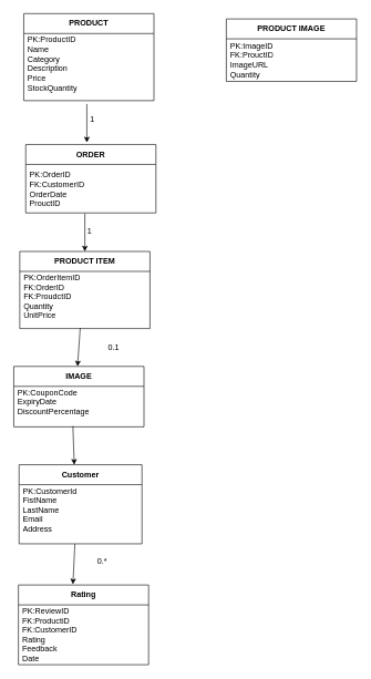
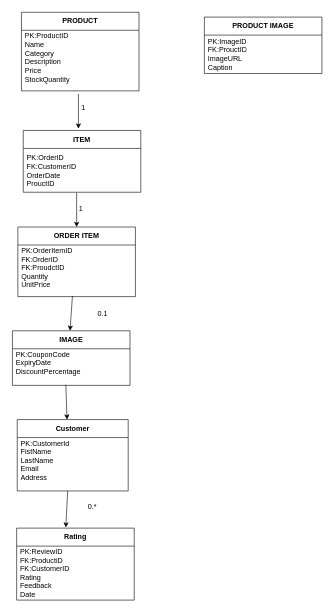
- <mxCell id="5" value="PK:ImageID&lt;div&gt;FK:ProuctID&lt;/div&gt;&lt;div&gt;ImageURL&lt;/div&gt;&lt;div&gt;Quantity&lt;/div&gt;" style="text;strokeColor=none;fillColor=none;align=left;verticalAlign=middle;spacingLeft=4;spacingRight=4;overflow=hidden;points=[[0,0.5],[1,0.5]];portConstraint=eastwest;rotatable=0;whiteSpace=wrap;html=1;" vertex="1" parent="4"><mxGeometry y="30" width="196" height="64" as="geometry" /></mxCell>
+ <mxCell id="5" value="PK:ImageID&lt;div&gt;FK:ProuctID&lt;/div&gt;&lt;div&gt;ImageURL&lt;/div&gt;&lt;div&gt;Caption&lt;/div&gt;" style="text;strokeColor=none;fillColor=none;align=left;verticalAlign=middle;spacingLeft=4;spacingRight=4;overflow=hidden;points=[[0,0.5],[1,0.5]];portConstraint=eastwest;rotatable=0;whiteSpace=wrap;html=1;" vertex="1" parent="4"><mxGeometry y="30" width="196" height="64" as="geometry" /></mxCell>
- <mxCell id="6" value="&lt;b&gt;ORDER&lt;/b&gt;" style="swimlane;fontStyle=0;childLayout=stackLayout;horizontal=1;startSize=30;horizontalStack=0;resizeParent=1;resizeParentMax=0;resizeLast=0;collapsible=1;marginBottom=0;whiteSpace=wrap;html=1;" vertex="1" parent="1"><mxGeometry x="38" y="217" width="196" height="103" as="geometry" /></mxCell>
+ <mxCell id="6" value="&lt;b&gt;ITEM&lt;/b&gt;" style="swimlane;fontStyle=0;childLayout=stackLayout;horizontal=1;startSize=30;horizontalStack=0;resizeParent=1;resizeParentMax=0;resizeLast=0;collapsible=1;marginBottom=0;whiteSpace=wrap;html=1;" vertex="1" parent="1"><mxGeometry x="38" y="217" width="196" height="103" as="geometry" /></mxCell>
- <mxCell id="10" value="&lt;b&gt;PRODUCT ITEM&lt;/b&gt;" style="swimlane;fontStyle=0;childLayout=stackLayout;horizontal=1;startSize=30;horizontalStack=0;resizeParent=1;resizeParentMax=0;resizeLast=0;collapsible=1;marginBottom=0;whiteSpace=wrap;html=1;" vertex="1" parent="1"><mxGeometry x="29" y="378" width="196" height="116" as="geometry" /></mxCell>
+ <mxCell id="10" value="&lt;b&gt;ORDER ITEM&lt;/b&gt;" style="swimlane;fontStyle=0;childLayout=stackLayout;horizontal=1;startSize=30;horizontalStack=0;resizeParent=1;resizeParentMax=0;resizeLast=0;collapsible=1;marginBottom=0;whiteSpace=wrap;html=1;" vertex="1" parent="1"><mxGeometry x="29" y="378" width="196" height="116" as="geometry" /></mxCell>
